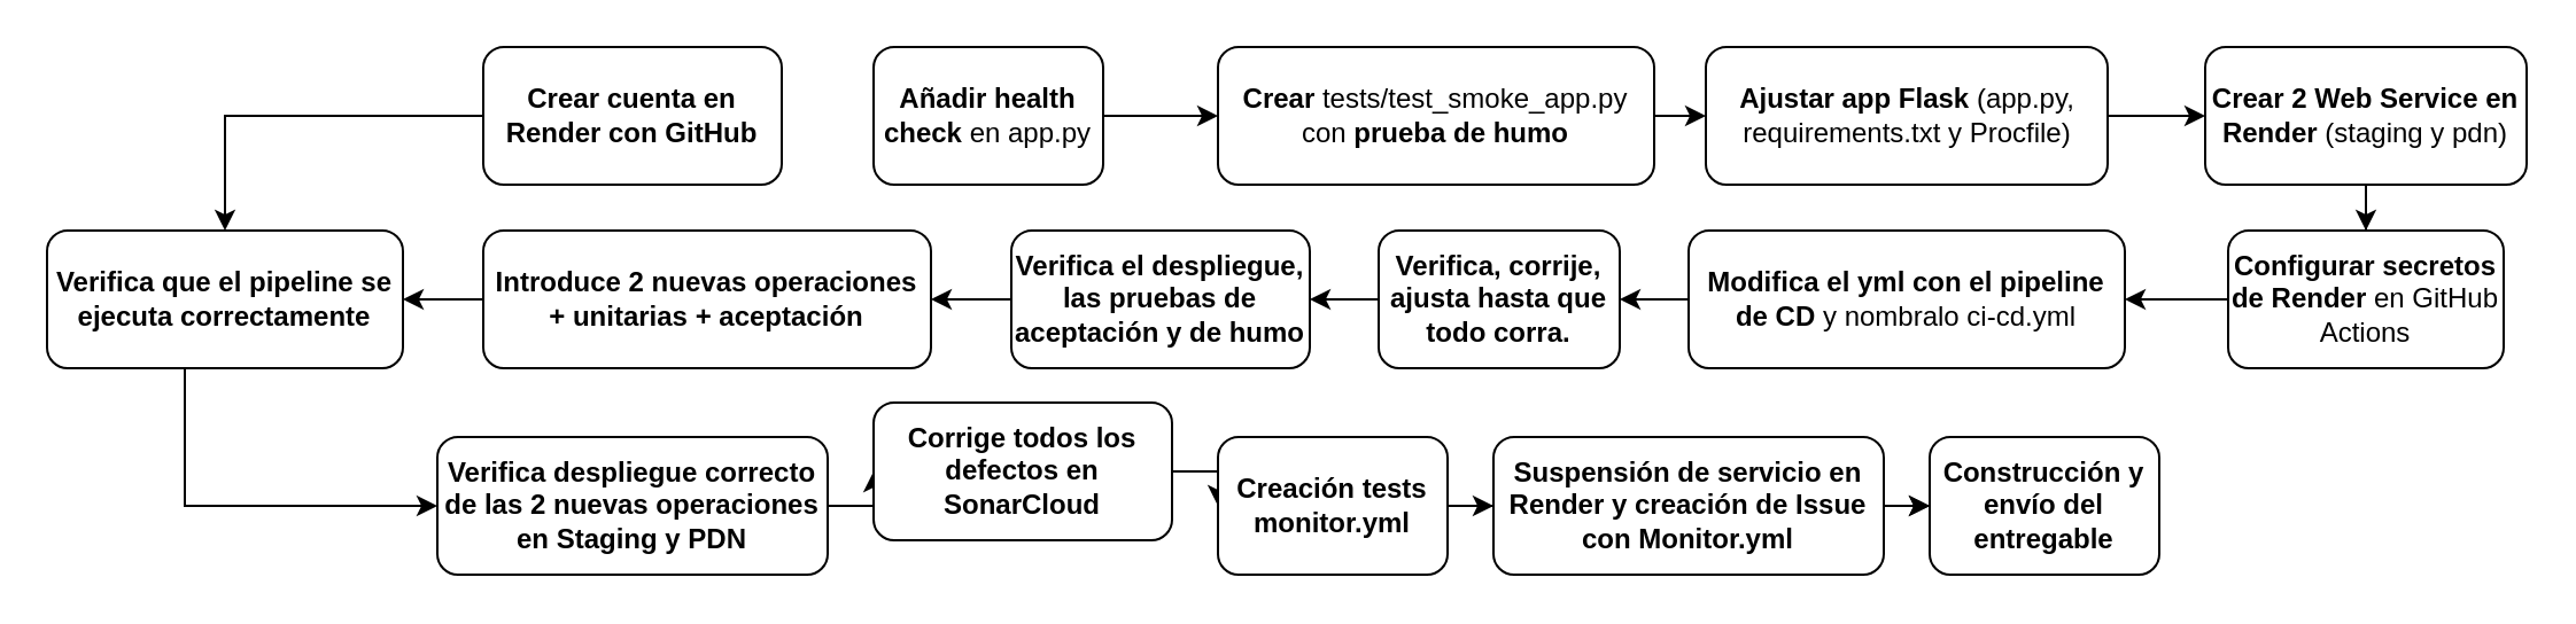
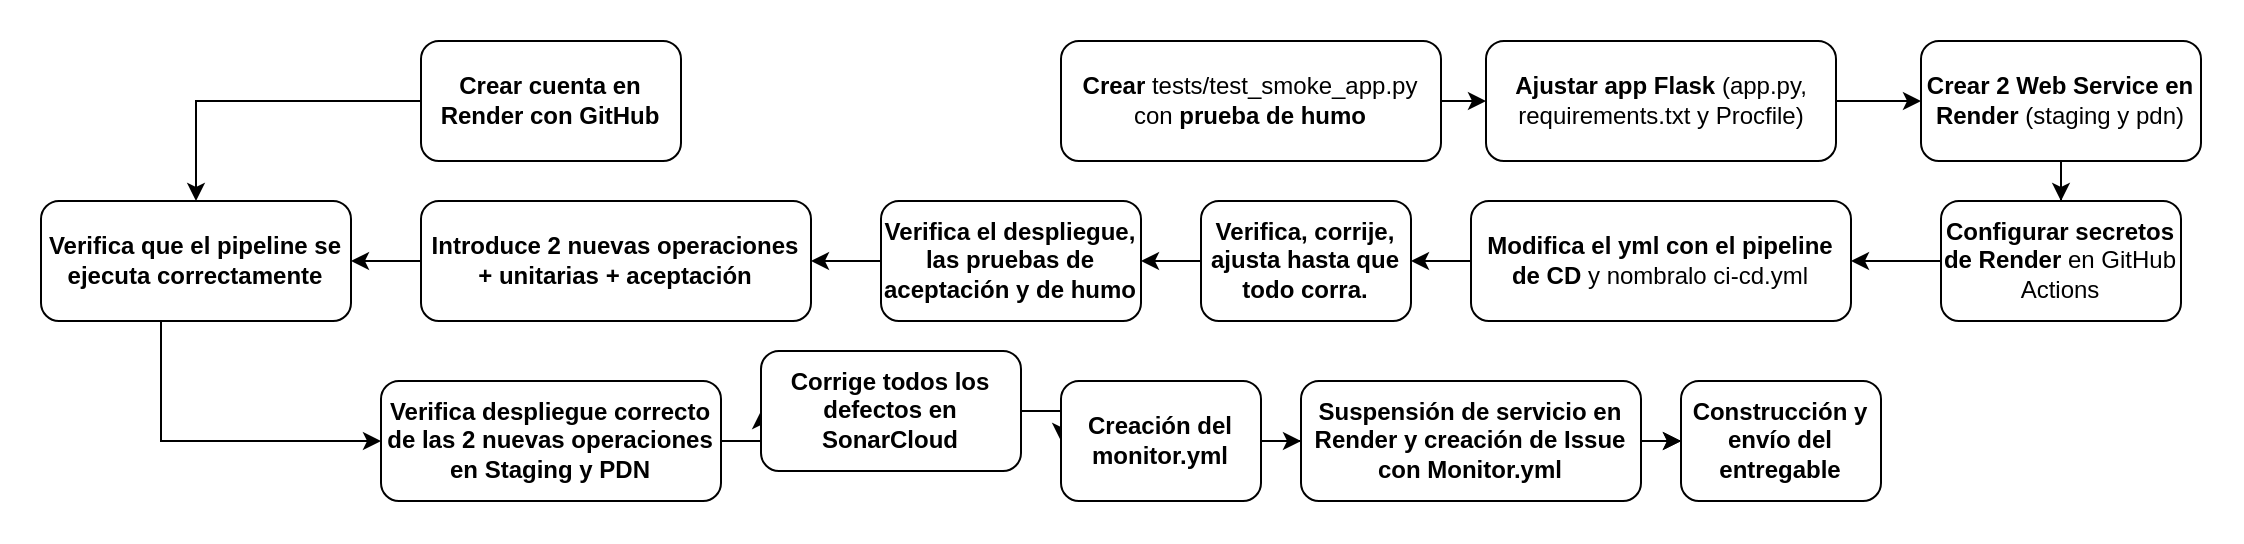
- <mxCell id="3" value="&lt;b&gt;Añadir health check&lt;/b&gt; en app.py" style="rounded=1;whiteSpace=wrap;html=1;" vertex="1" parent="1"><mxGeometry x="380" y="20" width="100" height="60" as="geometry" /></mxCell>
- <mxCell id="2" style="edgeStyle=orthogonalEdgeStyle;rounded=0;orthogonalLoop=1;jettySize=auto;html=1;" edge="1" parent="1" source="3" target="5"><mxGeometry relative="1" as="geometry" /></mxCell>
- <mxCell id="27" value="Creación tests monitor.yml" style="rounded=1;whiteSpace=wrap;html=1;fontStyle=1" vertex="1" parent="1"><mxGeometry x="530" y="190" width="100" height="60" as="geometry" /></mxCell>
+ <mxCell id="27" value="Creación del monitor.yml" style="rounded=1;whiteSpace=wrap;html=1;fontStyle=1" vertex="1" parent="1"><mxGeometry x="530" y="190" width="100" height="60" as="geometry" /></mxCell>
